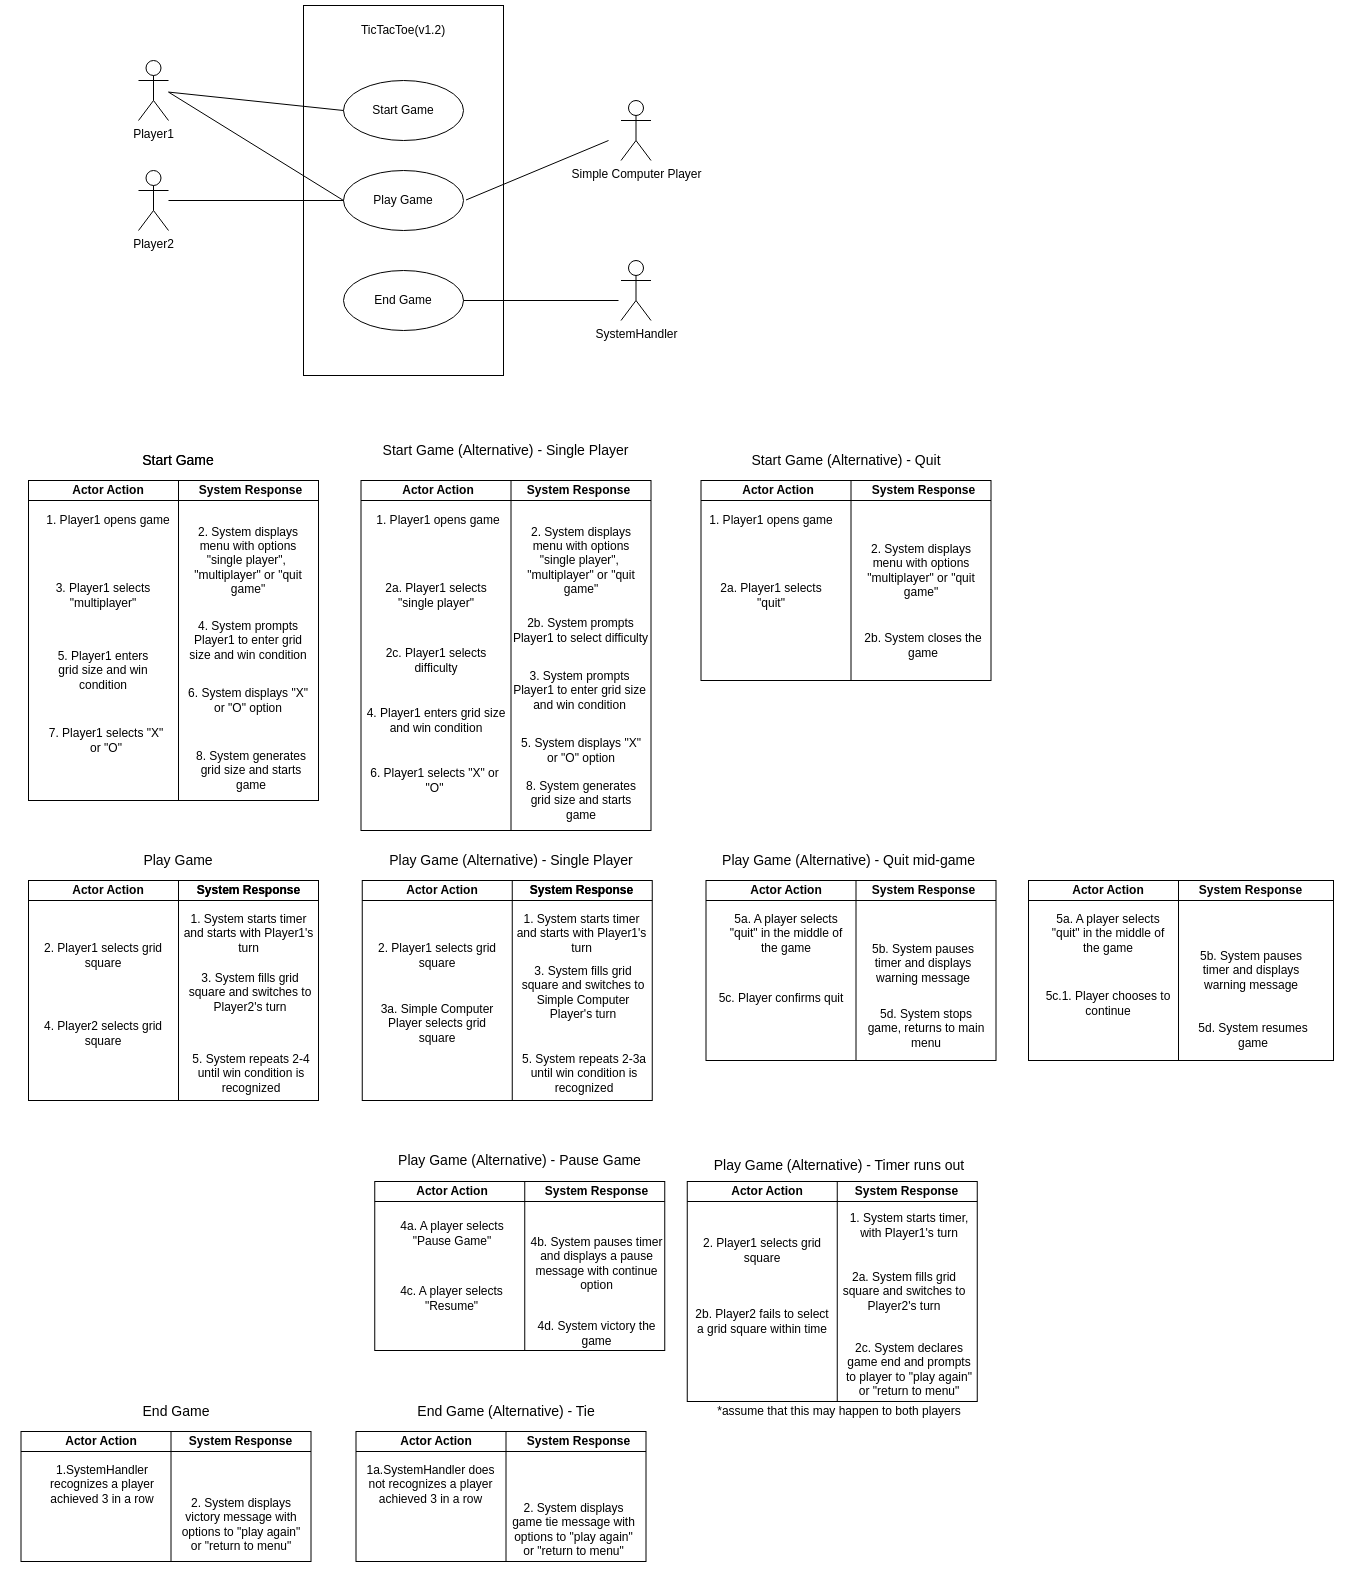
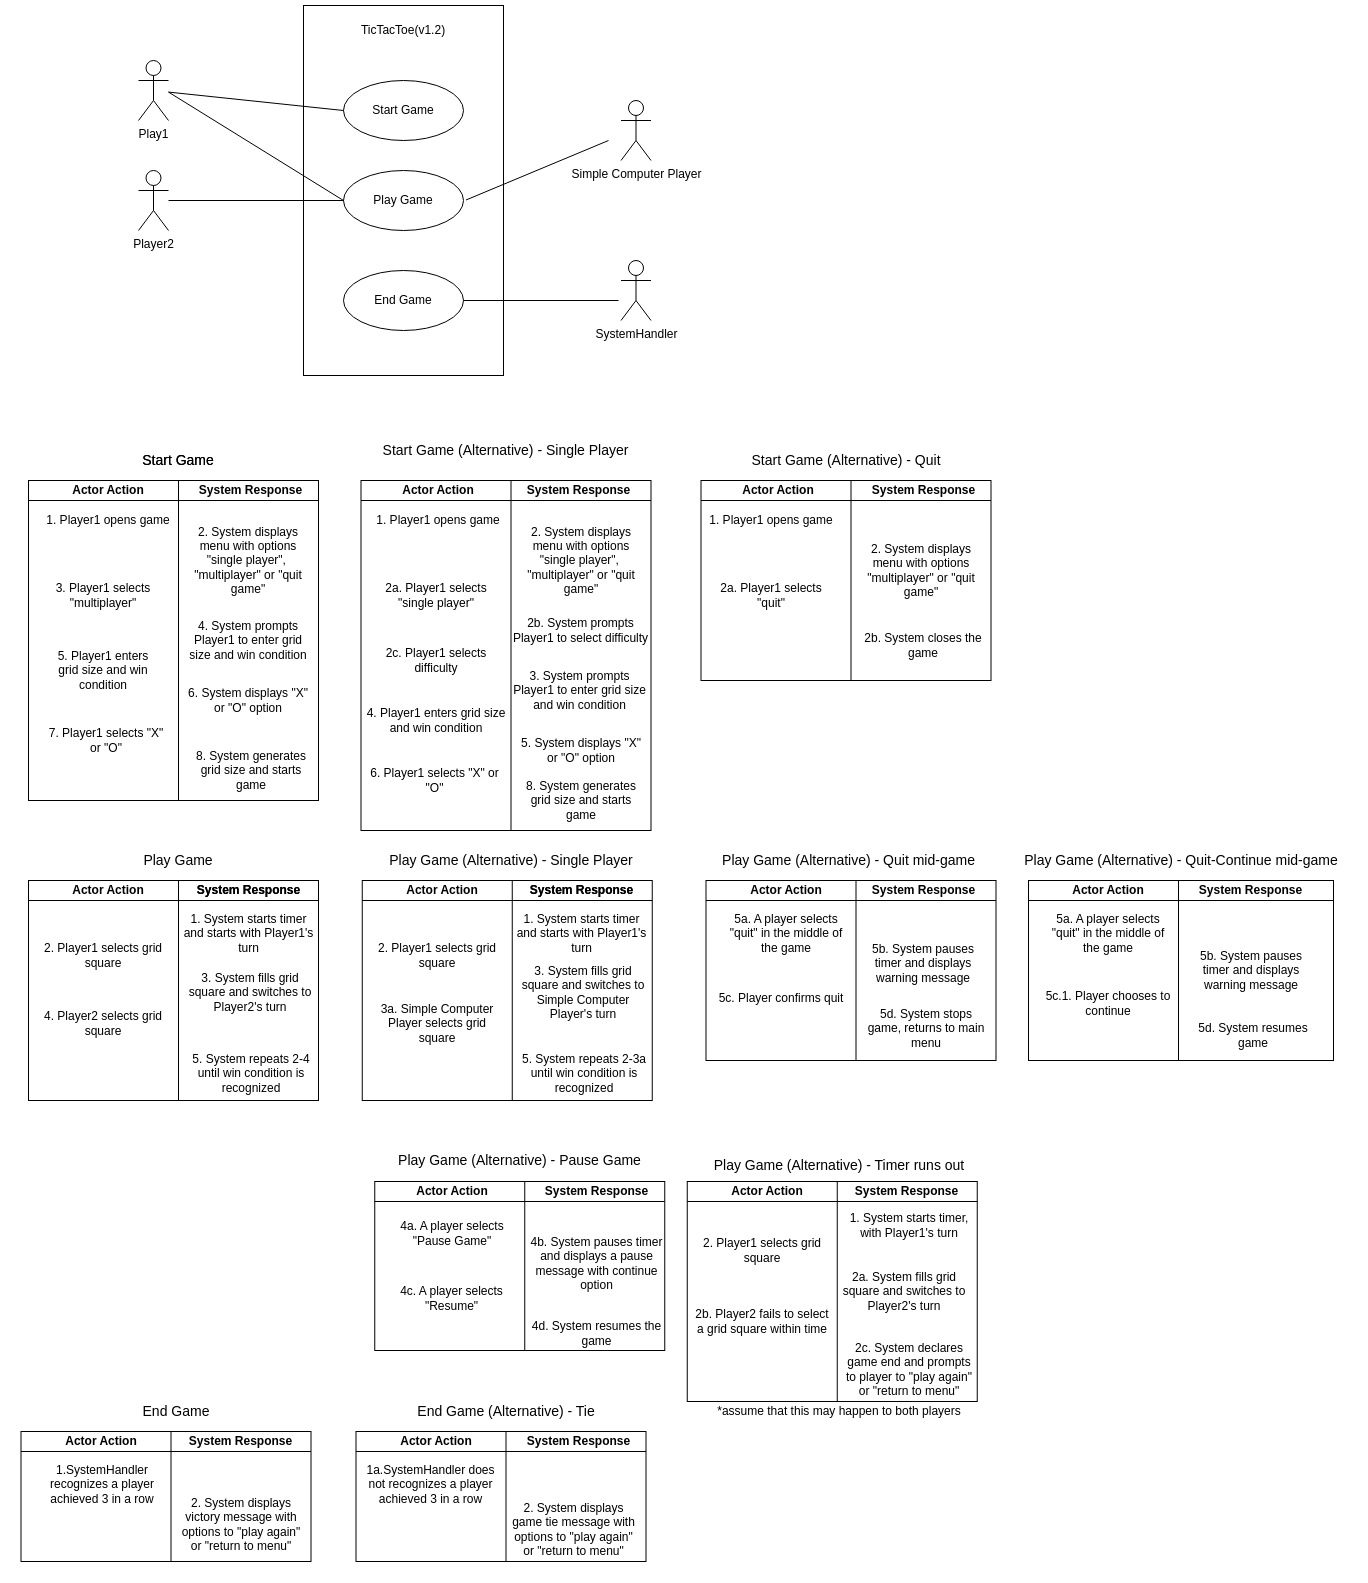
- <mxCell id="2" value="Player1" style="shape=umlActor;verticalLabelPosition=bottom;verticalAlign=top;html=1;outlineConnect=0;" parent="1" vertex="1"><mxGeometry x="138" y="60" width="30" height="60" as="geometry" /></mxCell>
+ <mxCell id="2" value="Play1" style="shape=umlActor;verticalLabelPosition=bottom;verticalAlign=top;html=1;outlineConnect=0;" parent="1" vertex="1"><mxGeometry x="138" y="60" width="30" height="60" as="geometry" /></mxCell>
+ <mxCell id="60" value="&lt;font style=&quot;font-size: 14px&quot;&gt;Play Game (Alternative) - Quit-Continue mid-game&lt;/font&gt;" style="text;html=1;strokeColor=none;fillColor=none;align=center;verticalAlign=middle;whiteSpace=wrap;rounded=0;" parent="1" vertex="1"><mxGeometry x="1015.5" y="850" width="330" height="20" as="geometry" /></mxCell>
- <mxCell id="40" value="4. Player2 selects grid square" style="text;html=1;strokeColor=none;fillColor=none;align=center;verticalAlign=middle;whiteSpace=wrap;rounded=0;" parent="1" vertex="1"><mxGeometry x="38" y="1000" width="130" height="65" as="geometry" /></mxCell>
+ <mxCell id="40" value="4. Player2 selects grid square" style="text;html=1;strokeColor=none;fillColor=none;align=center;verticalAlign=middle;whiteSpace=wrap;rounded=0;" parent="1" vertex="1"><mxGeometry x="38" y="990" width="130" height="65" as="geometry" /></mxCell>
- <mxCell id="68" value="4d. System victory the game" style="text;html=1;strokeColor=none;fillColor=none;align=center;verticalAlign=middle;whiteSpace=wrap;rounded=0;" parent="1" vertex="1"><mxGeometry x="529.25" y="1300" width="135" height="65" as="geometry" /></mxCell>
+ <mxCell id="68" value="4d. System resumes the game" style="text;html=1;strokeColor=none;fillColor=none;align=center;verticalAlign=middle;whiteSpace=wrap;rounded=0;" parent="1" vertex="1"><mxGeometry x="529.25" y="1300" width="135" height="65" as="geometry" /></mxCell>
